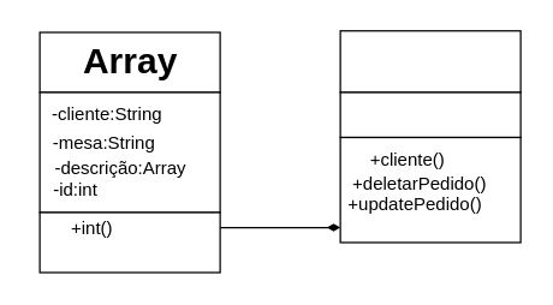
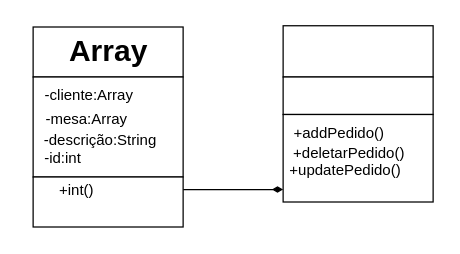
- <mxCell id="7" value="-cliente:String" style="text;html=1;strokeColor=none;fillColor=none;align=center;verticalAlign=middle;whiteSpace=wrap;rounded=0;" vertex="1" parent="1"><mxGeometry x="26" y="61" width="90" height="30" as="geometry" /></mxCell>
+ <mxCell id="7" value="-cliente:Array" style="text;html=1;strokeColor=none;fillColor=none;align=center;verticalAlign=middle;whiteSpace=wrap;rounded=0;" vertex="1" parent="1"><mxGeometry x="26" y="61" width="90" height="30" as="geometry" /></mxCell>
- <mxCell id="8" value="-mesa:String" style="text;html=1;strokeColor=none;fillColor=none;align=center;verticalAlign=middle;whiteSpace=wrap;rounded=0;" vertex="1" parent="1"><mxGeometry x="24" y="80" width="90" height="30" as="geometry" /></mxCell>
+ <mxCell id="8" value="-mesa:Array" style="text;html=1;strokeColor=none;fillColor=none;align=center;verticalAlign=middle;whiteSpace=wrap;rounded=0;" vertex="1" parent="1"><mxGeometry x="24" y="80" width="90" height="30" as="geometry" /></mxCell>
- <mxCell id="15" value="+cliente()" style="text;html=1;strokeColor=none;fillColor=none;align=center;verticalAlign=middle;whiteSpace=wrap;rounded=0;fontSize=12;" vertex="1" parent="1"><mxGeometry x="236" y="91" width="70" height="30" as="geometry" /></mxCell>
+ <mxCell id="15" value="+addPedido()" style="text;html=1;strokeColor=none;fillColor=none;align=center;verticalAlign=middle;whiteSpace=wrap;rounded=0;fontSize=12;" vertex="1" parent="1"><mxGeometry x="236" y="91" width="70" height="30" as="geometry" /></mxCell>
- <mxCell id="9" value="-descrição:Array" style="text;html=1;strokeColor=none;fillColor=none;align=center;verticalAlign=middle;whiteSpace=wrap;rounded=0;" vertex="1" parent="1"><mxGeometry x="30" y="97" width="100" height="30" as="geometry" /></mxCell>
+ <mxCell id="9" value="-descrição:String" style="text;html=1;strokeColor=none;fillColor=none;align=center;verticalAlign=middle;whiteSpace=wrap;rounded=0;" vertex="1" parent="1"><mxGeometry x="30" y="97" width="100" height="30" as="geometry" /></mxCell>
